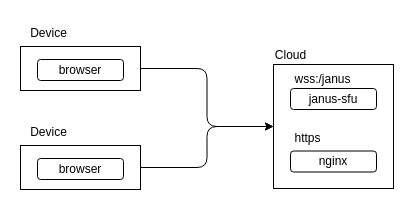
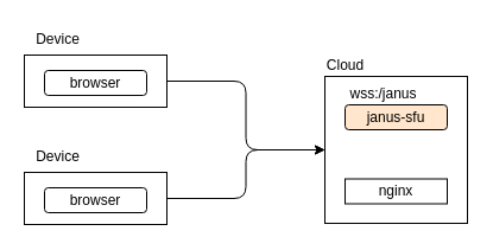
- <mxCell id="15" value="janus-sfu" style="rounded=1;whiteSpace=wrap;html=1;" vertex="1" parent="1"><mxGeometry x="290" y="88" width="86" height="21" as="geometry" /></mxCell>
+ <mxCell id="15" value="janus-sfu" style="rounded=1;whiteSpace=wrap;html=1;fillColor=#ffe6cc;" vertex="1" parent="1"><mxGeometry x="290" y="88" width="86" height="21" as="geometry" /></mxCell>
- <mxCell id="17" value="https" style="text;html=1;align=center;verticalAlign=middle;resizable=0;points=[];autosize=1;strokeColor=none;fillColor=none;" vertex="1" parent="1"><mxGeometry x="285" y="124.5" width="44" height="26" as="geometry" /></mxCell>
- <mxCell id="16" value="nginx" style="rounded=1;whiteSpace=wrap;html=1;" vertex="1" parent="1"><mxGeometry x="290" y="150.5" width="86" height="21" as="geometry" /></mxCell>
+ <mxCell id="16" value="nginx" style="whiteSpace=wrap;html=1;rounded=0;" vertex="1" parent="1"><mxGeometry x="290" y="150.5" width="86" height="21" as="geometry" /></mxCell>
